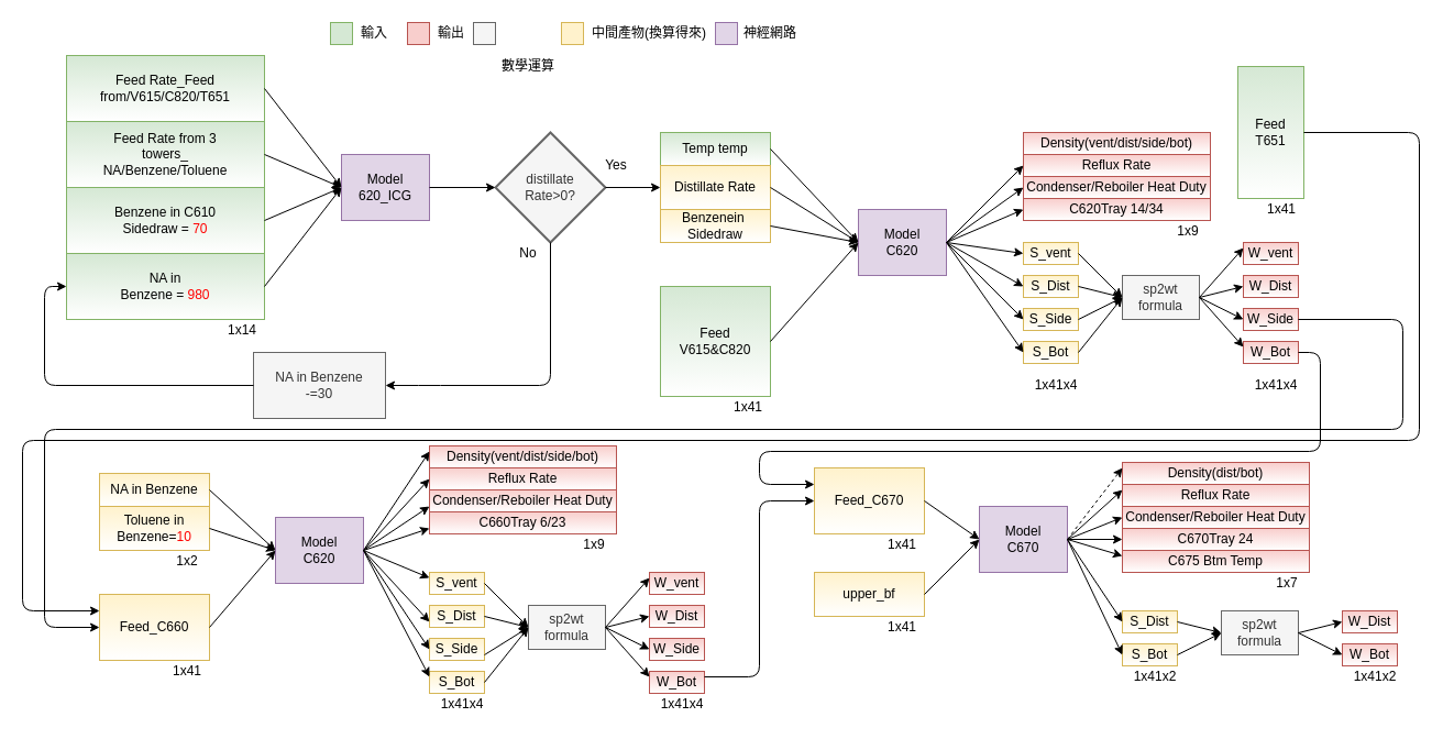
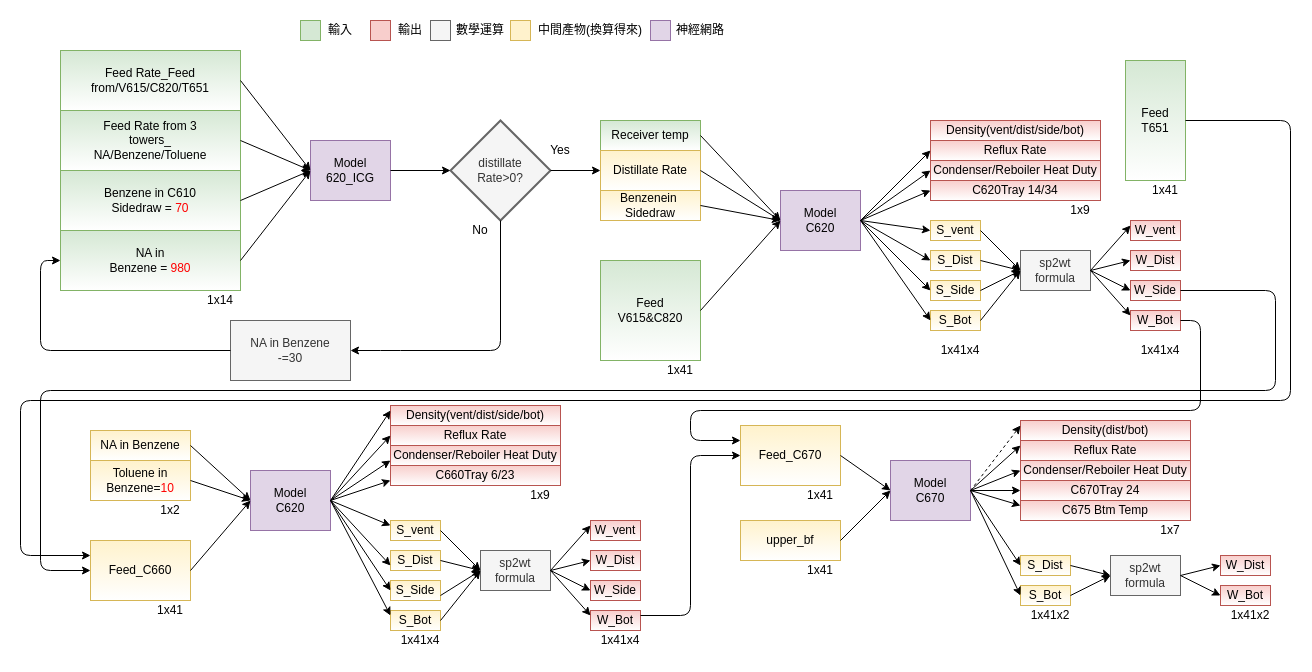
- <mxCell id="146" value="數學運算" style="text;html=1;strokeColor=none;fillColor=none;align=center;verticalAlign=middle;whiteSpace=wrap;rounded=0;fontColor=#000000;" vertex="1" parent="1"><mxGeometry x="450" y="50" width="60" height="20" as="geometry" /></mxCell>
+ <mxCell id="146" value="數學運算" style="text;html=1;strokeColor=none;fillColor=none;align=center;verticalAlign=middle;whiteSpace=wrap;rounded=0;fontColor=#000000;" vertex="1" parent="1"><mxGeometry x="450" y="20" width="60" height="20" as="geometry" /></mxCell>
- <mxCell id="18" value="Temp temp" style="text;html=1;align=center;verticalAlign=middle;whiteSpace=wrap;rounded=0;fillColor=#d5e8d4;strokeColor=#82b366;gradientColor=#ffffff;" vertex="1" parent="1"><mxGeometry x="600" y="120" width="100" height="30" as="geometry" /></mxCell>
+ <mxCell id="18" value="Receiver temp" style="text;html=1;align=center;verticalAlign=middle;whiteSpace=wrap;rounded=0;fillColor=#d5e8d4;strokeColor=#82b366;gradientColor=#ffffff;" vertex="1" parent="1"><mxGeometry x="600" y="120" width="100" height="30" as="geometry" /></mxCell>
